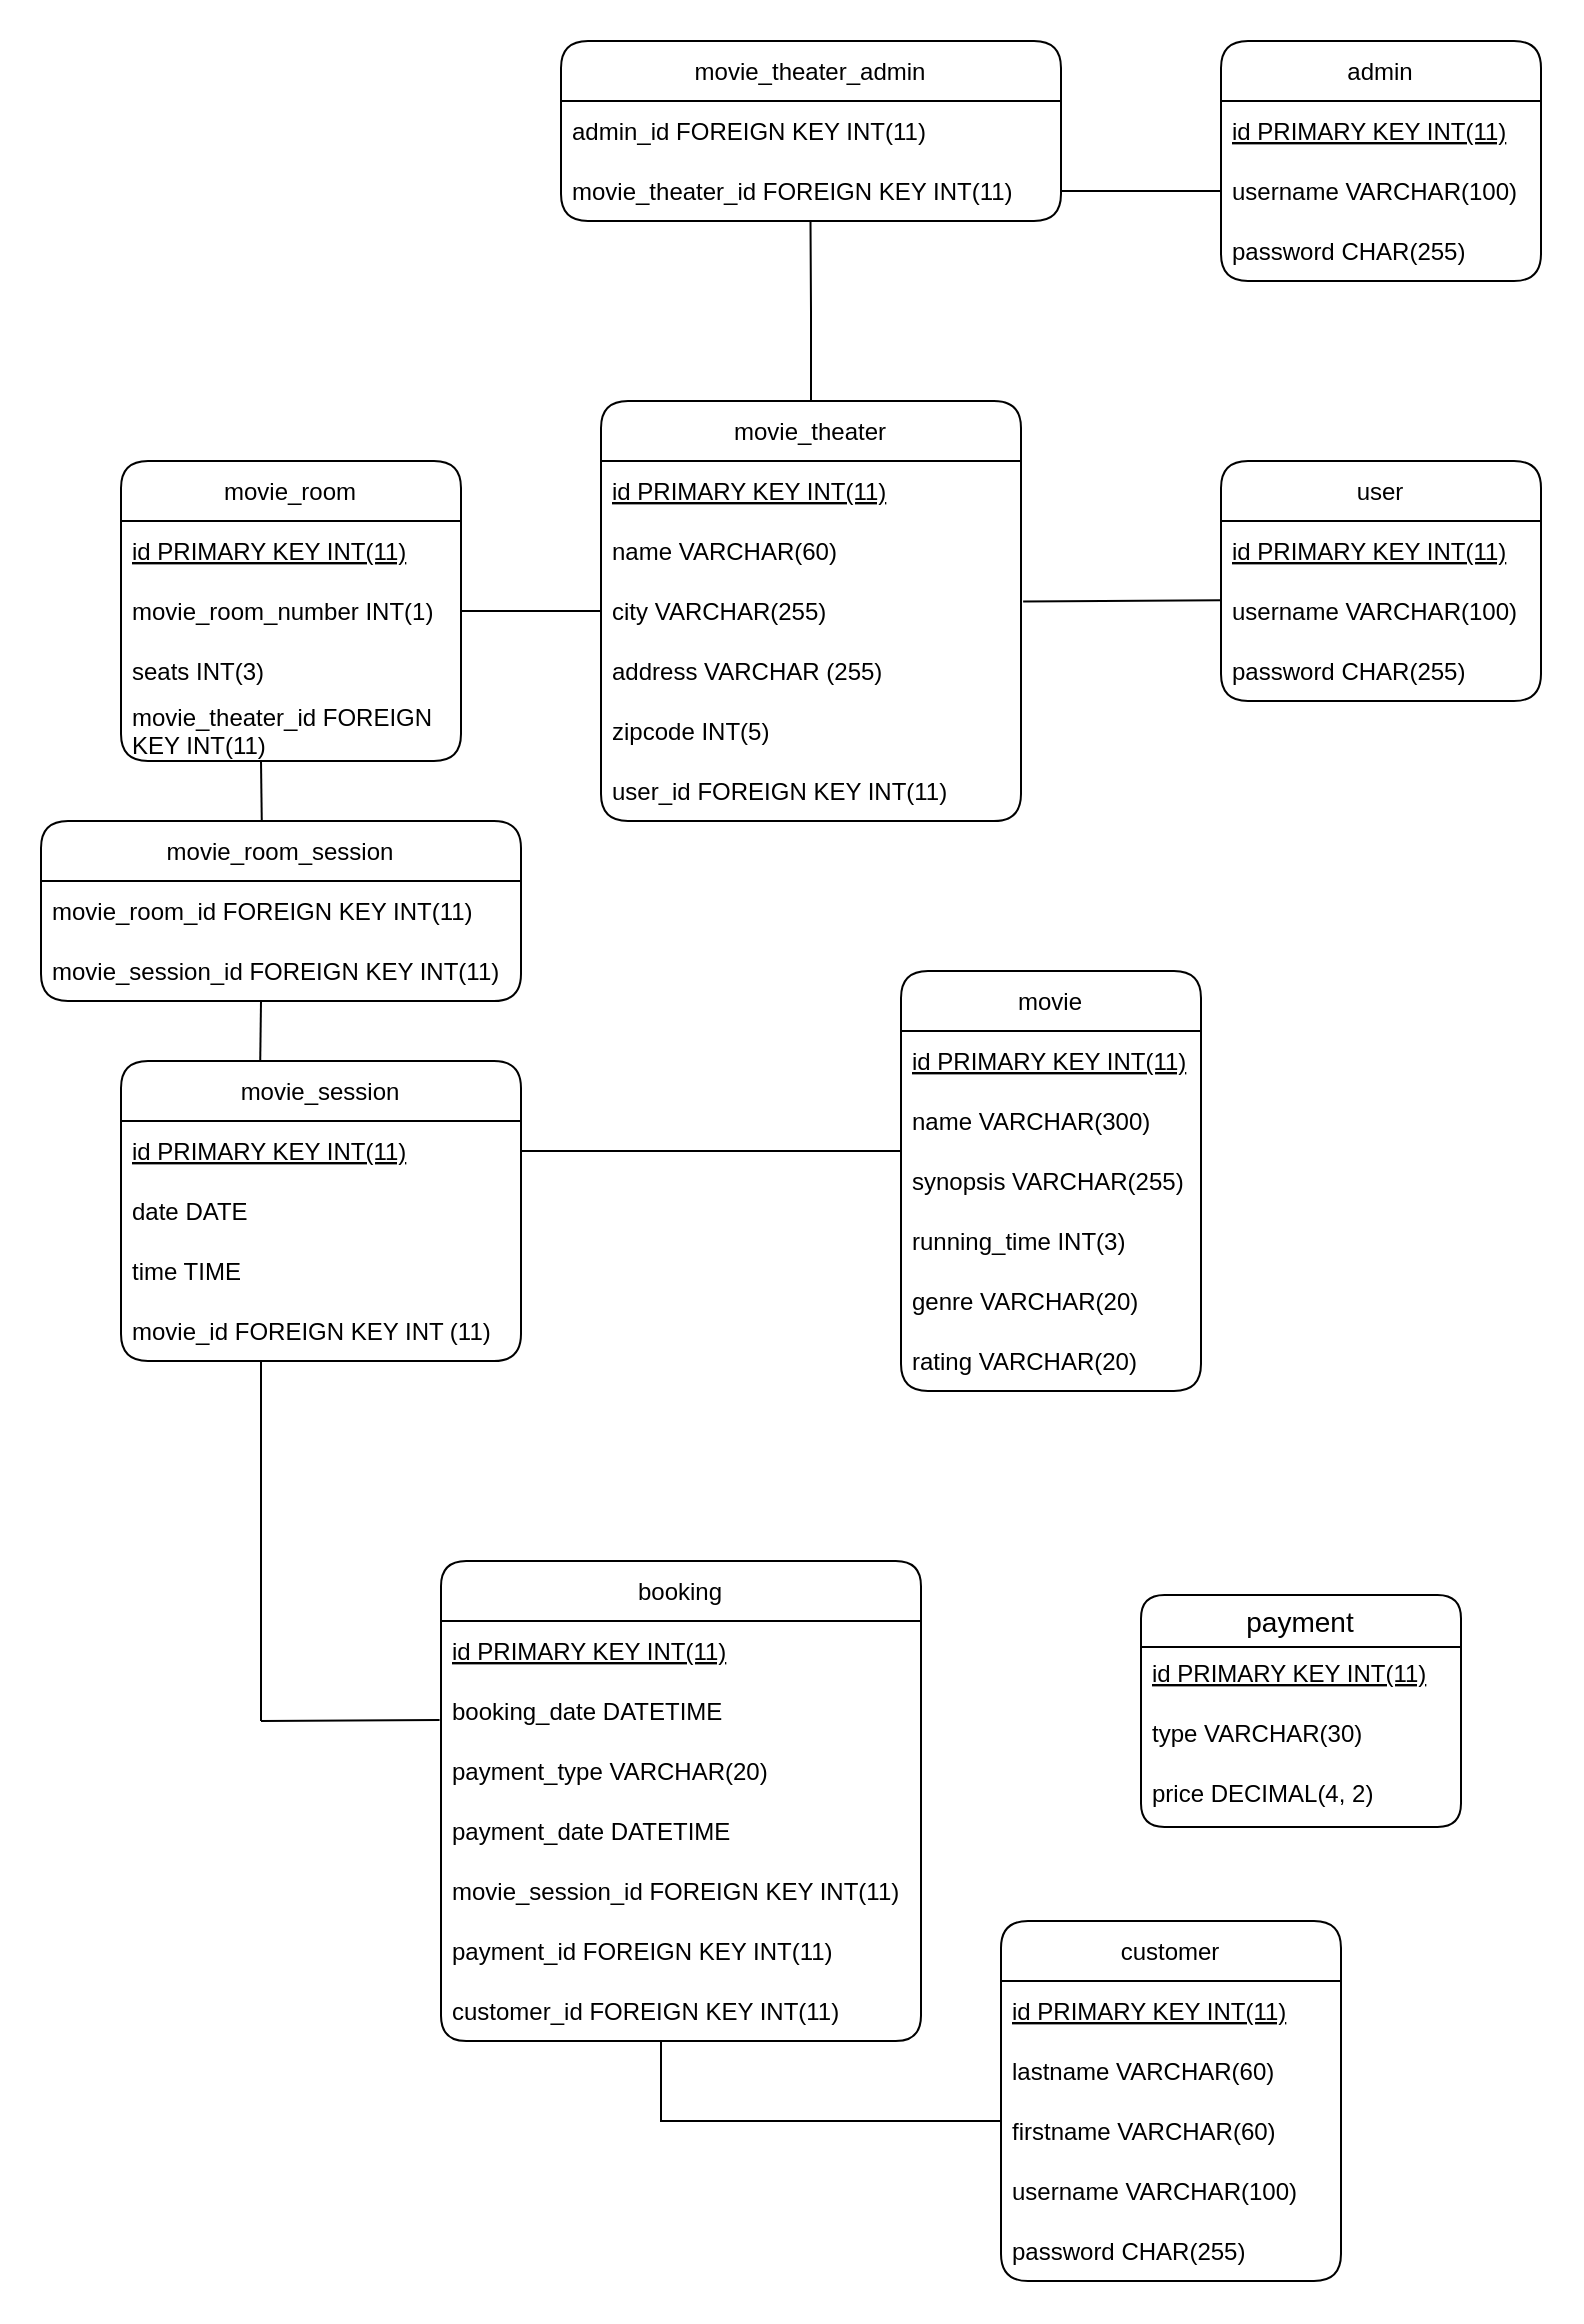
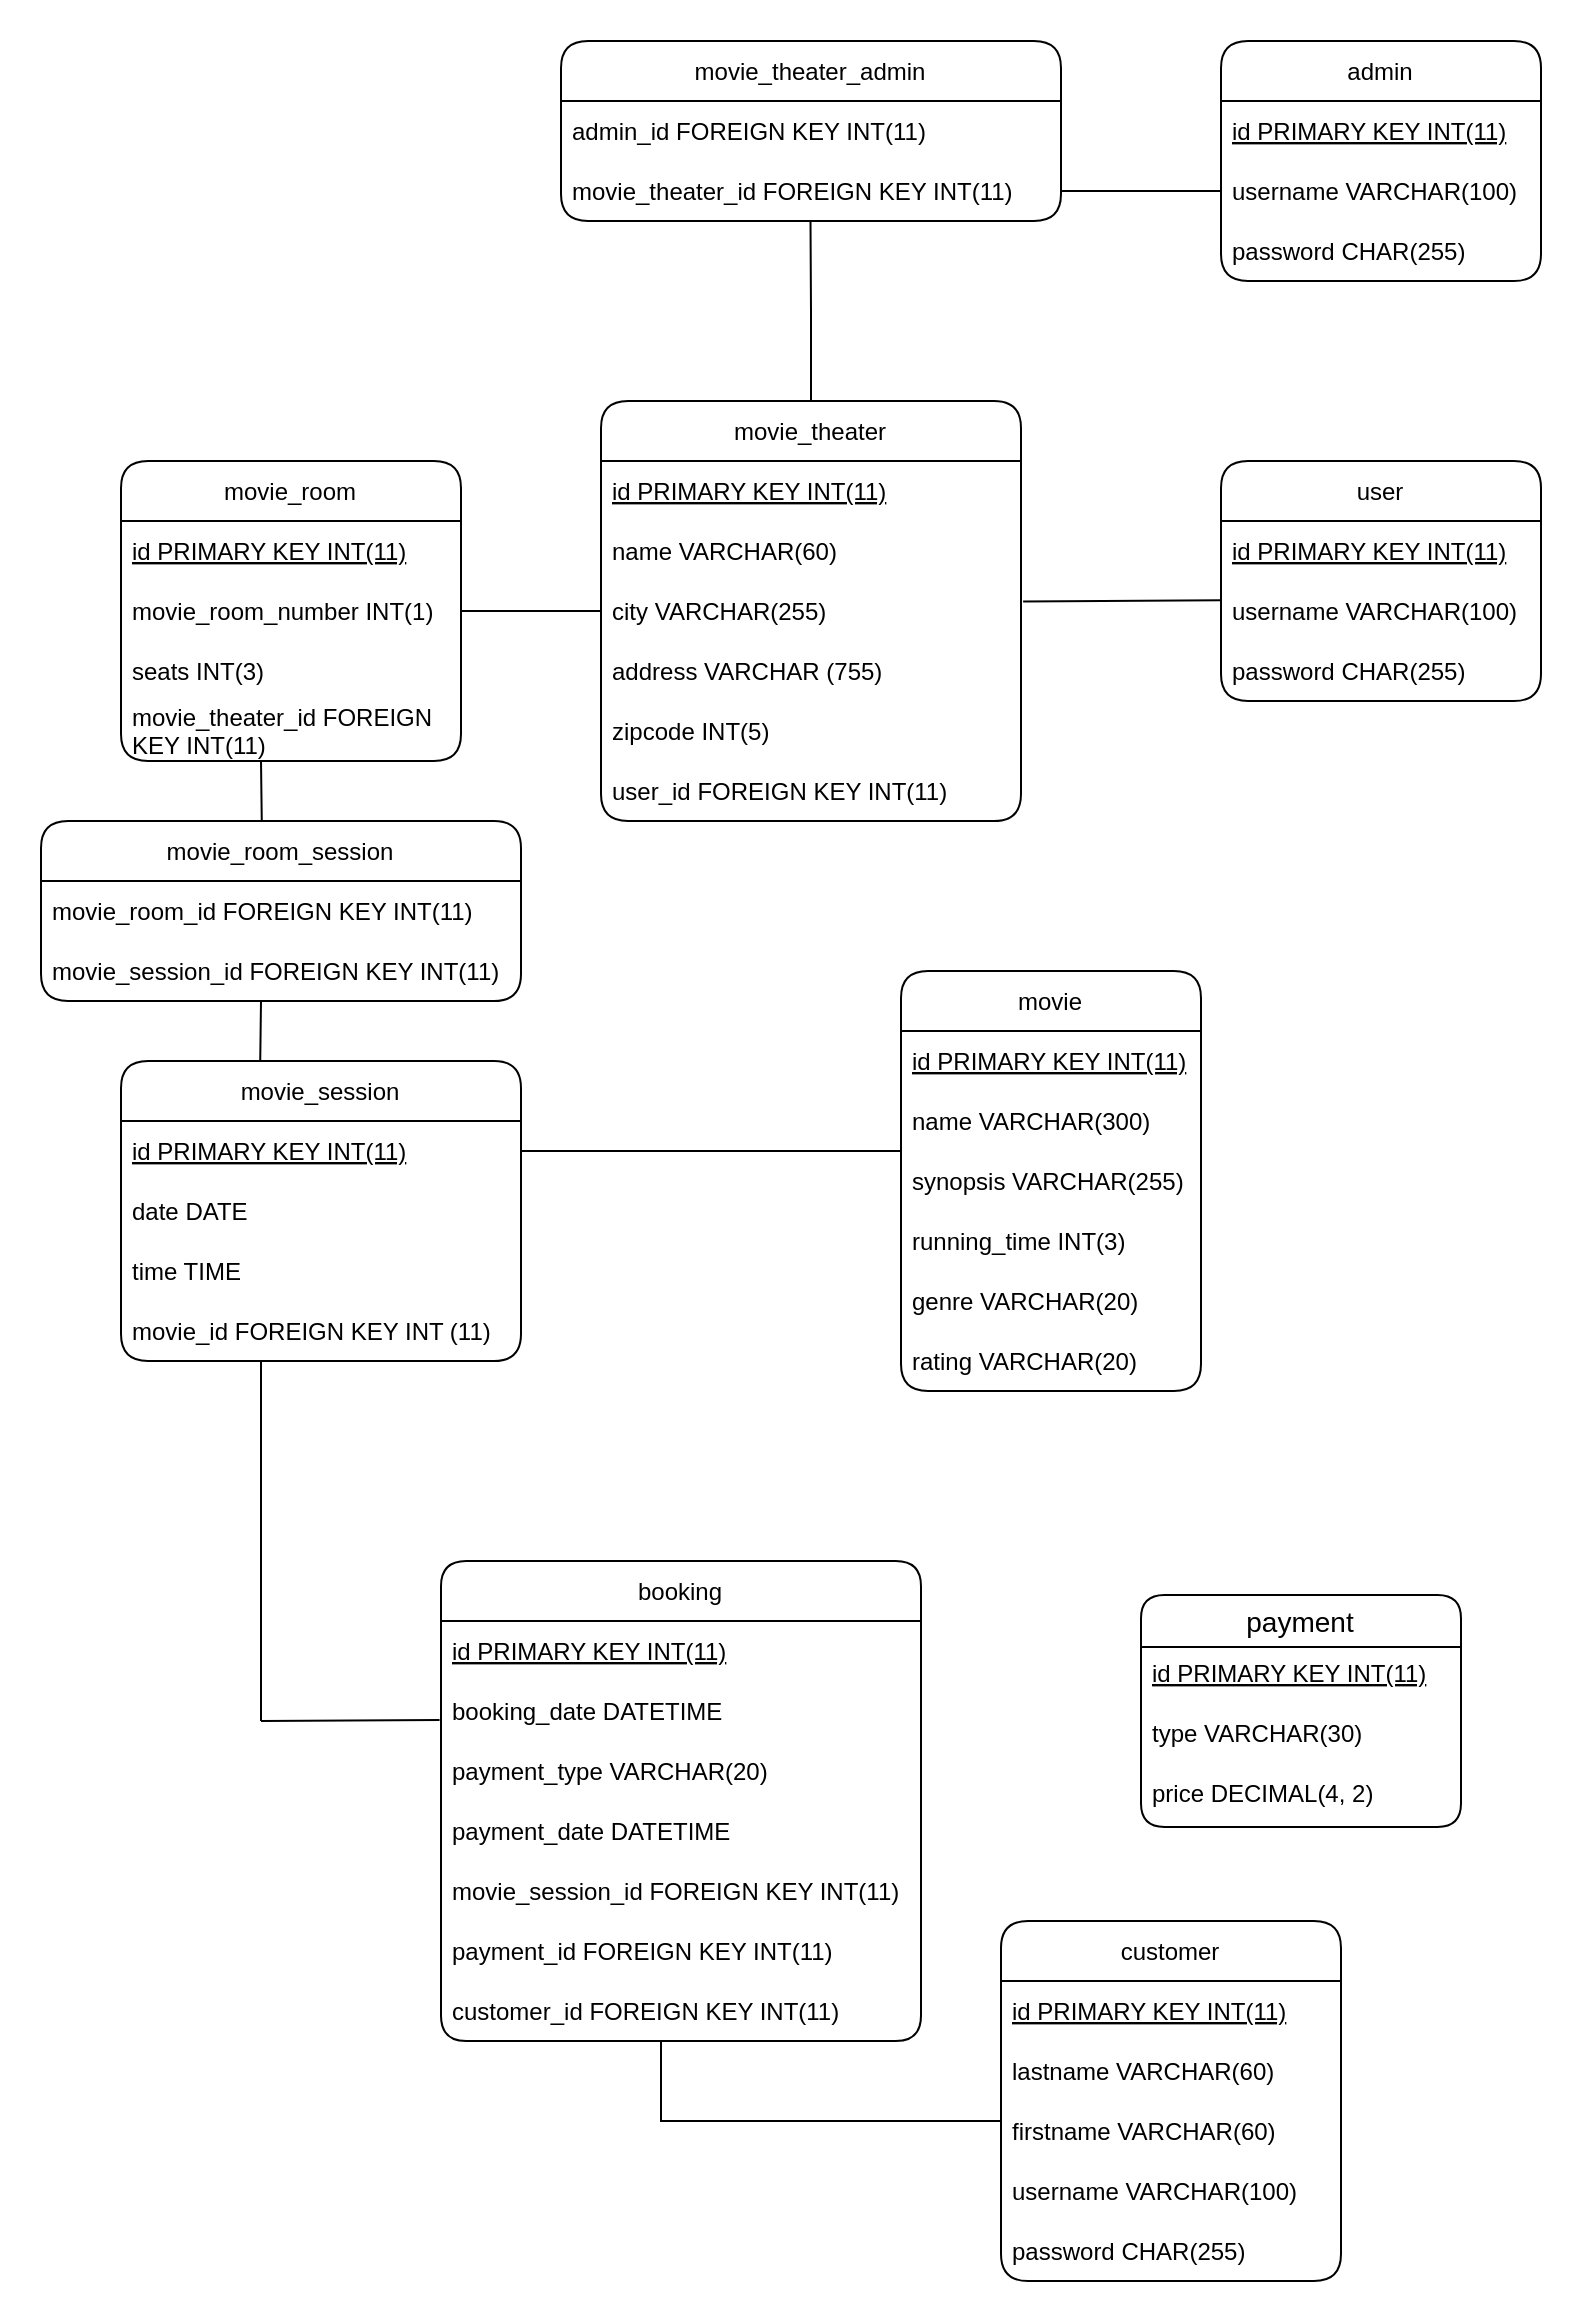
- <mxCell id="7" value="address VARCHAR (255)" style="text;strokeColor=none;fillColor=none;align=left;verticalAlign=middle;spacingLeft=4;spacingRight=4;overflow=hidden;points=[[0,0.5],[1,0.5]];portConstraint=eastwest;rotatable=0;" vertex="1" parent="3"><mxGeometry y="120" width="210" height="30" as="geometry" /></mxCell>
+ <mxCell id="7" value="address VARCHAR (755)" style="text;strokeColor=none;fillColor=none;align=left;verticalAlign=middle;spacingLeft=4;spacingRight=4;overflow=hidden;points=[[0,0.5],[1,0.5]];portConstraint=eastwest;rotatable=0;" vertex="1" parent="3"><mxGeometry y="120" width="210" height="30" as="geometry" /></mxCell>
